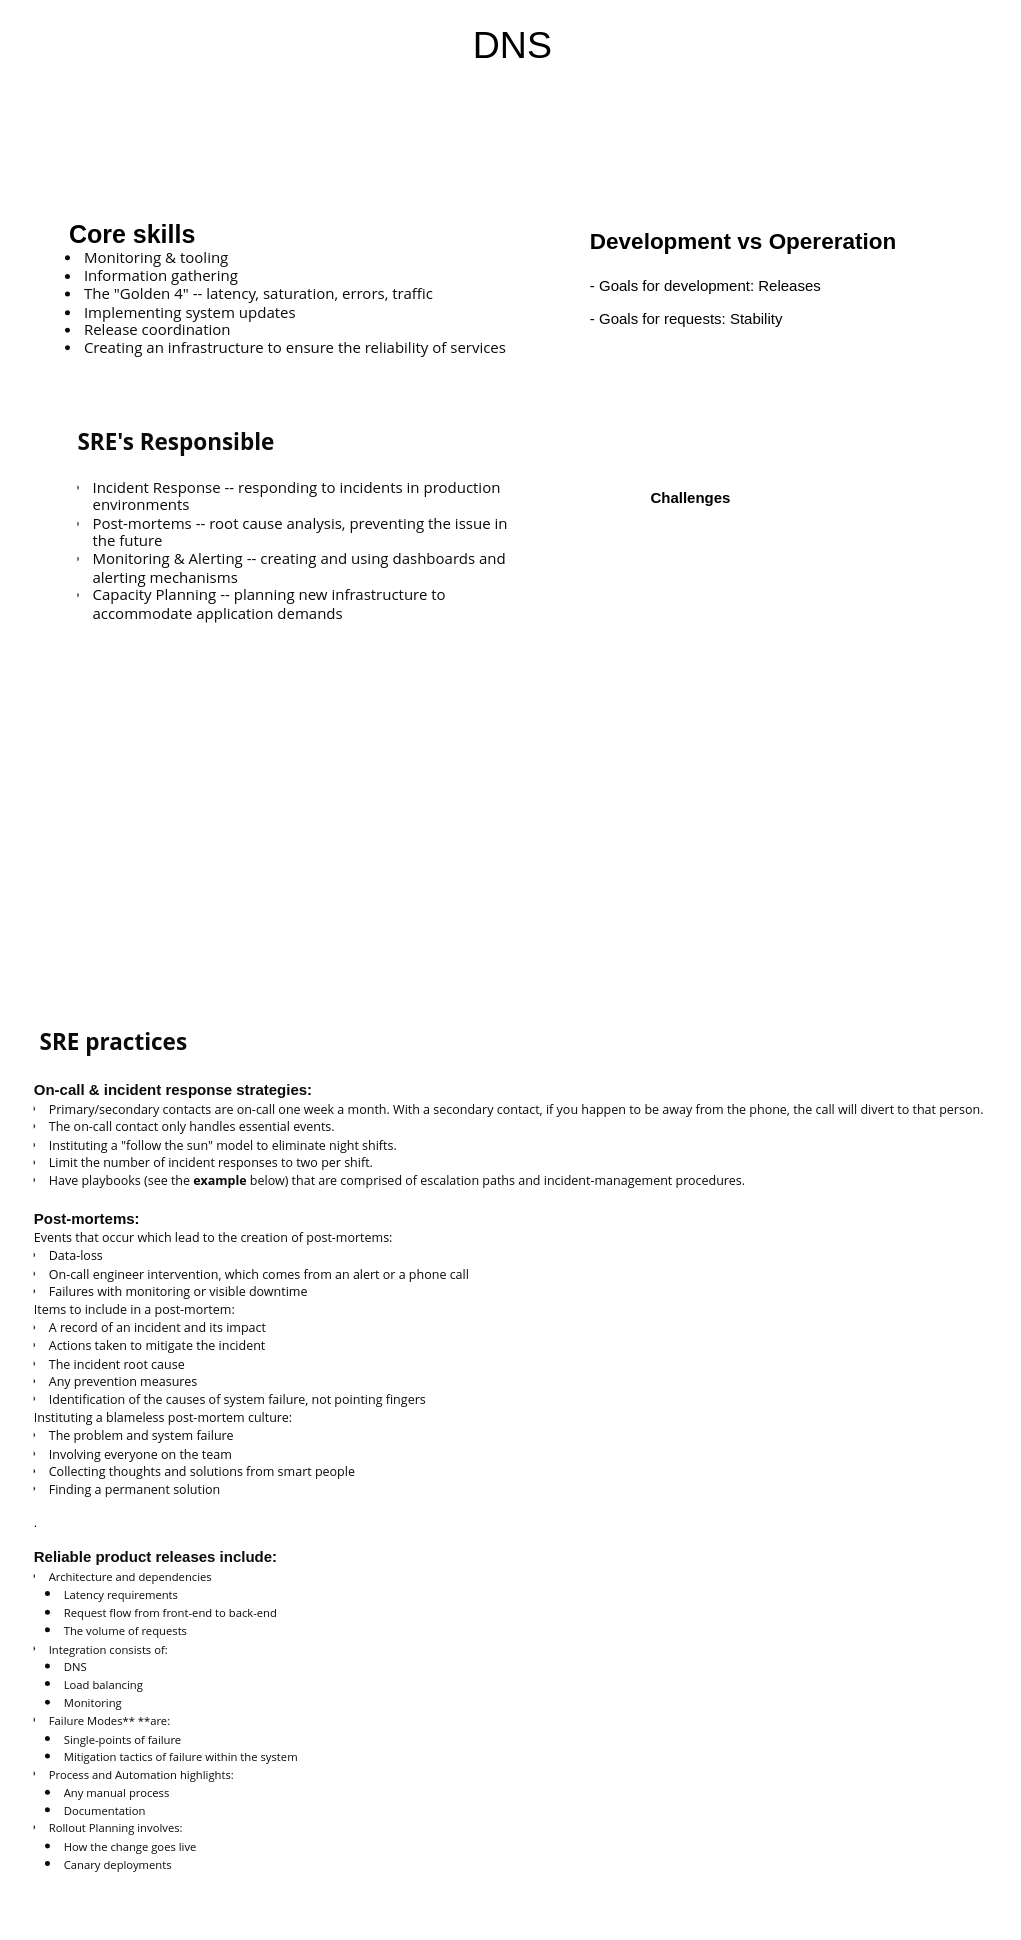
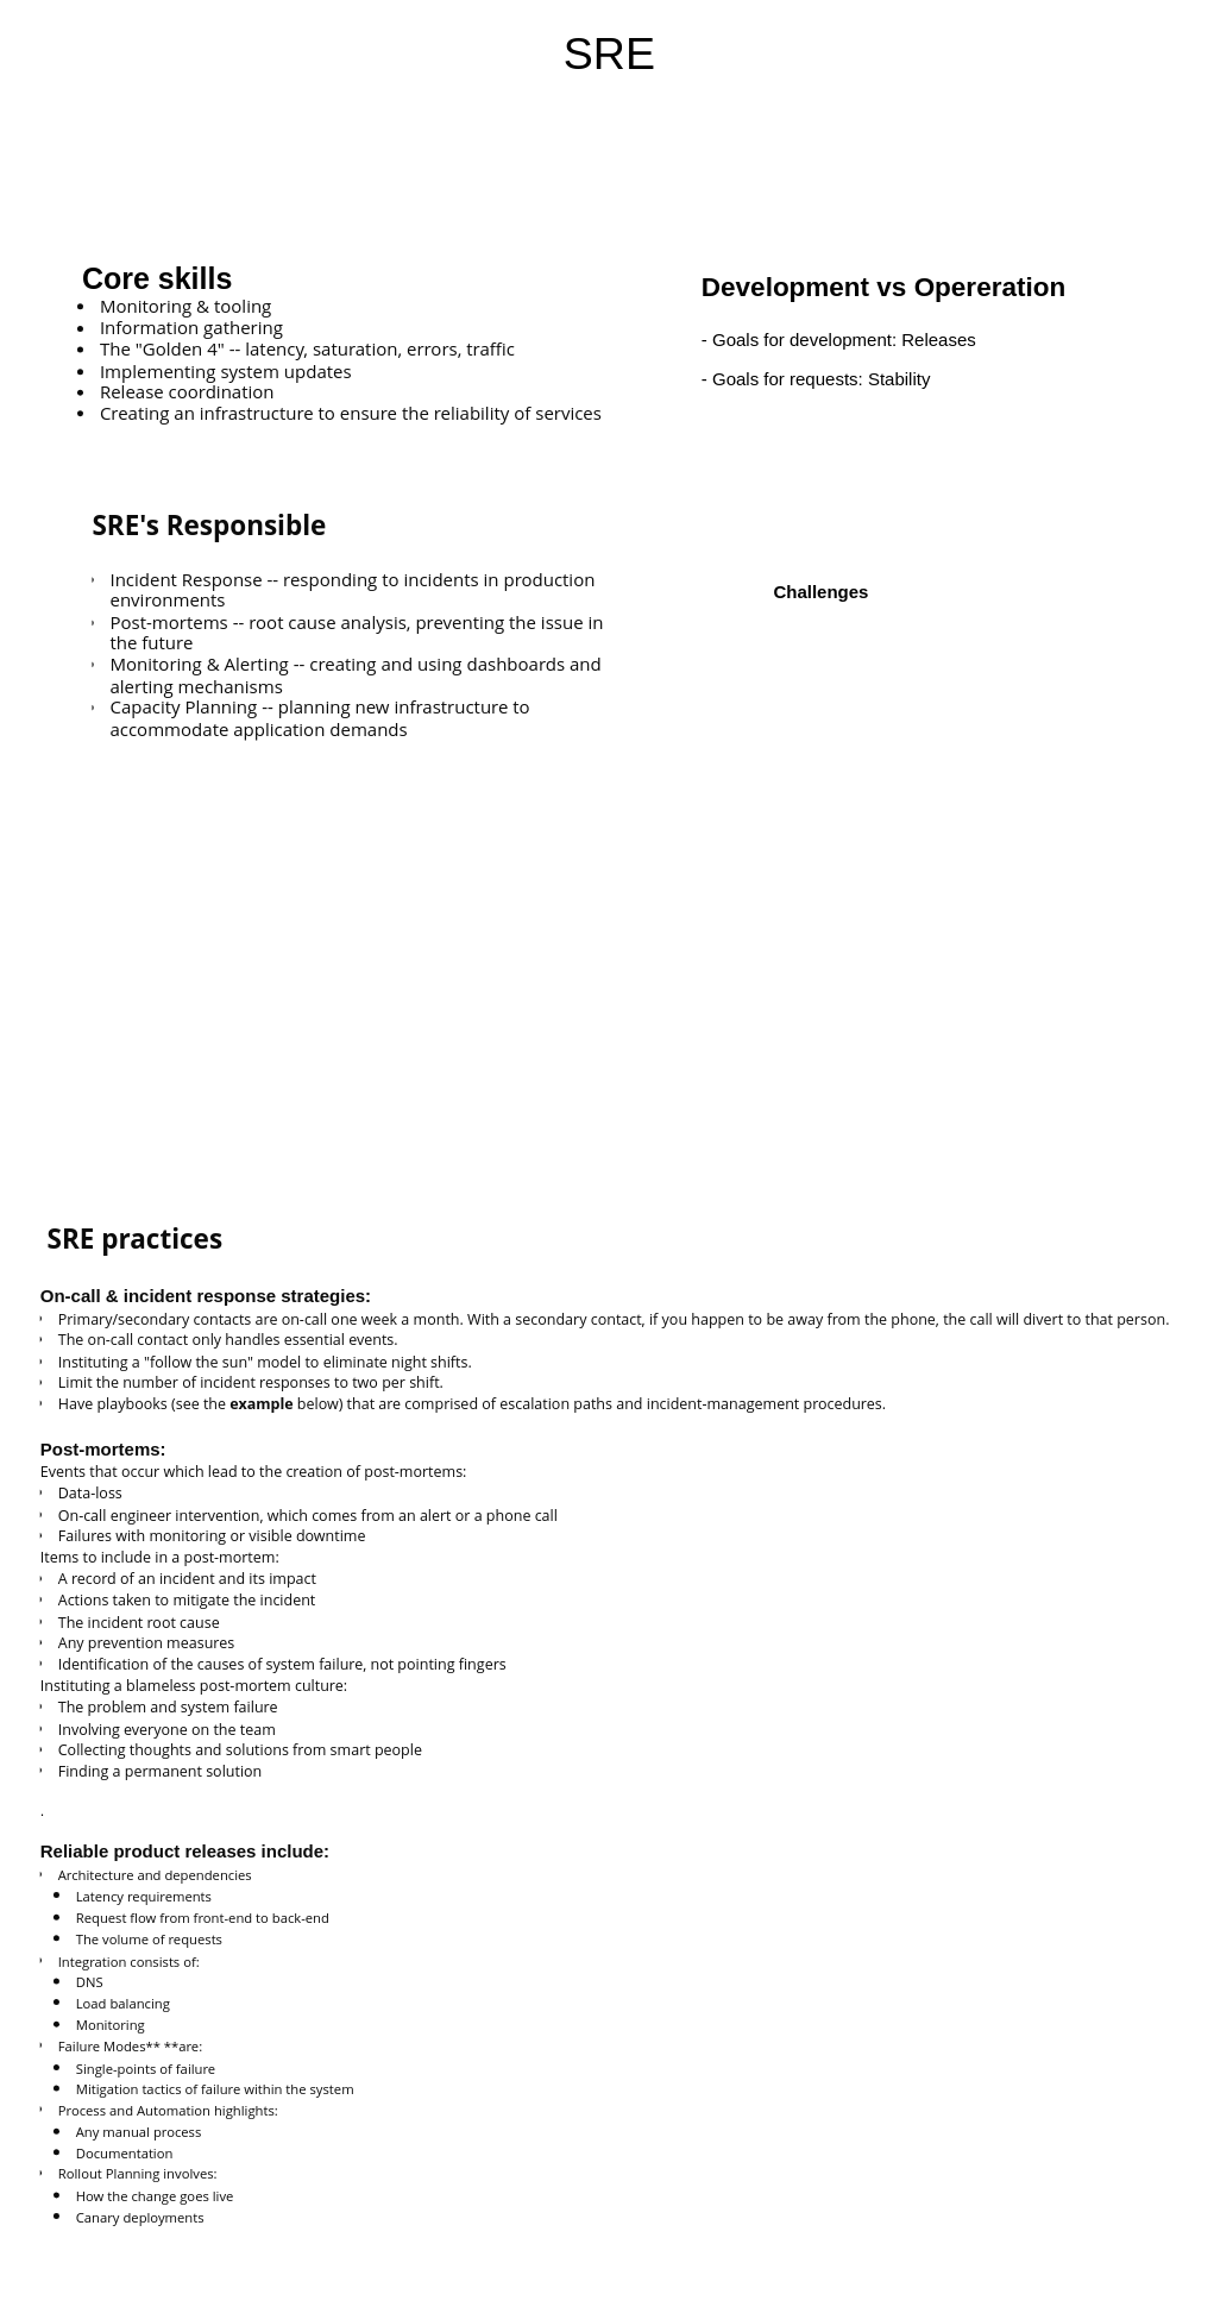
- <mxCell id="2" value="&lt;font style=&quot;font-size: 30px;&quot;&gt;DNS&lt;/font&gt;" style="text;html=1;align=center;verticalAlign=middle;whiteSpace=wrap;rounded=0;" vertex="1" parent="1"><mxGeometry x="330" y="20" width="160" height="30" as="geometry" /></mxCell>
+ <mxCell id="2" value="&lt;font style=&quot;font-size: 30px;&quot;&gt;SRE&lt;/font&gt;" style="text;html=1;align=center;verticalAlign=middle;whiteSpace=wrap;rounded=0;" vertex="1" parent="1"><mxGeometry x="330" y="20" width="160" height="30" as="geometry" /></mxCell>
